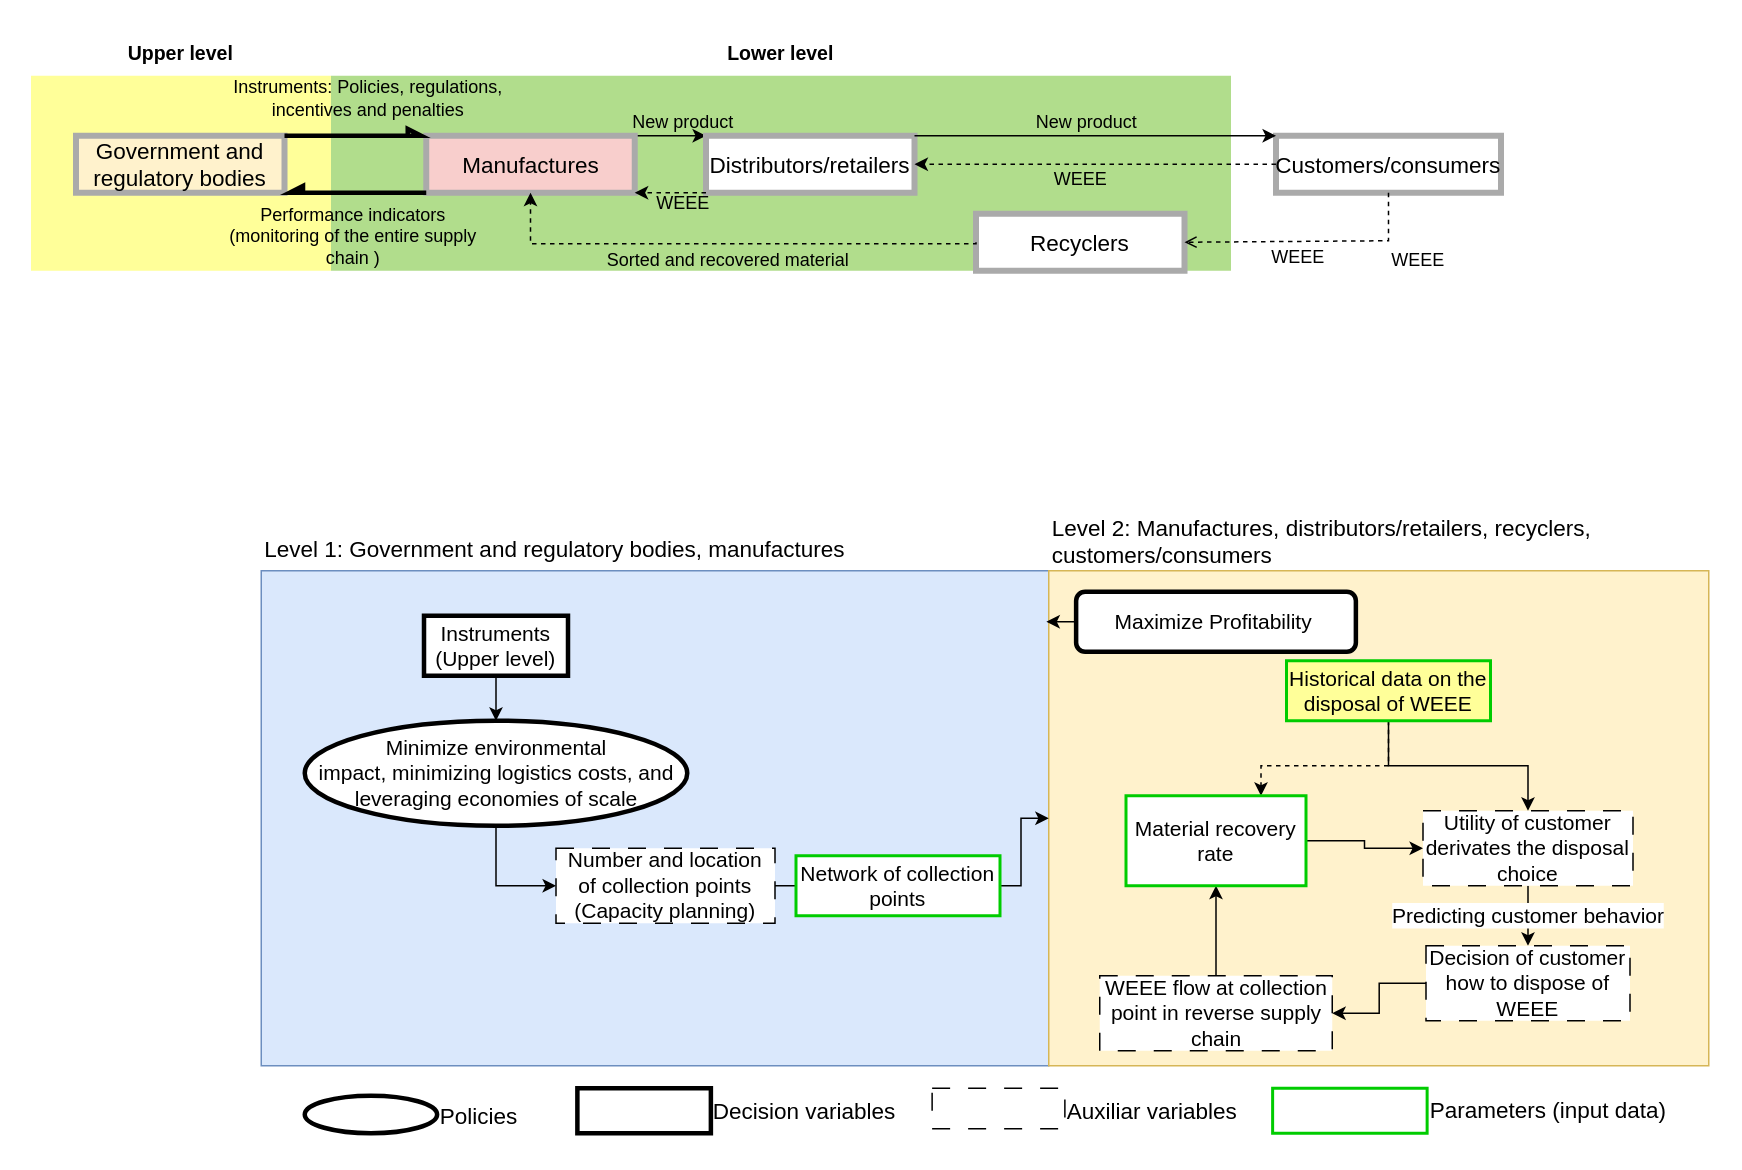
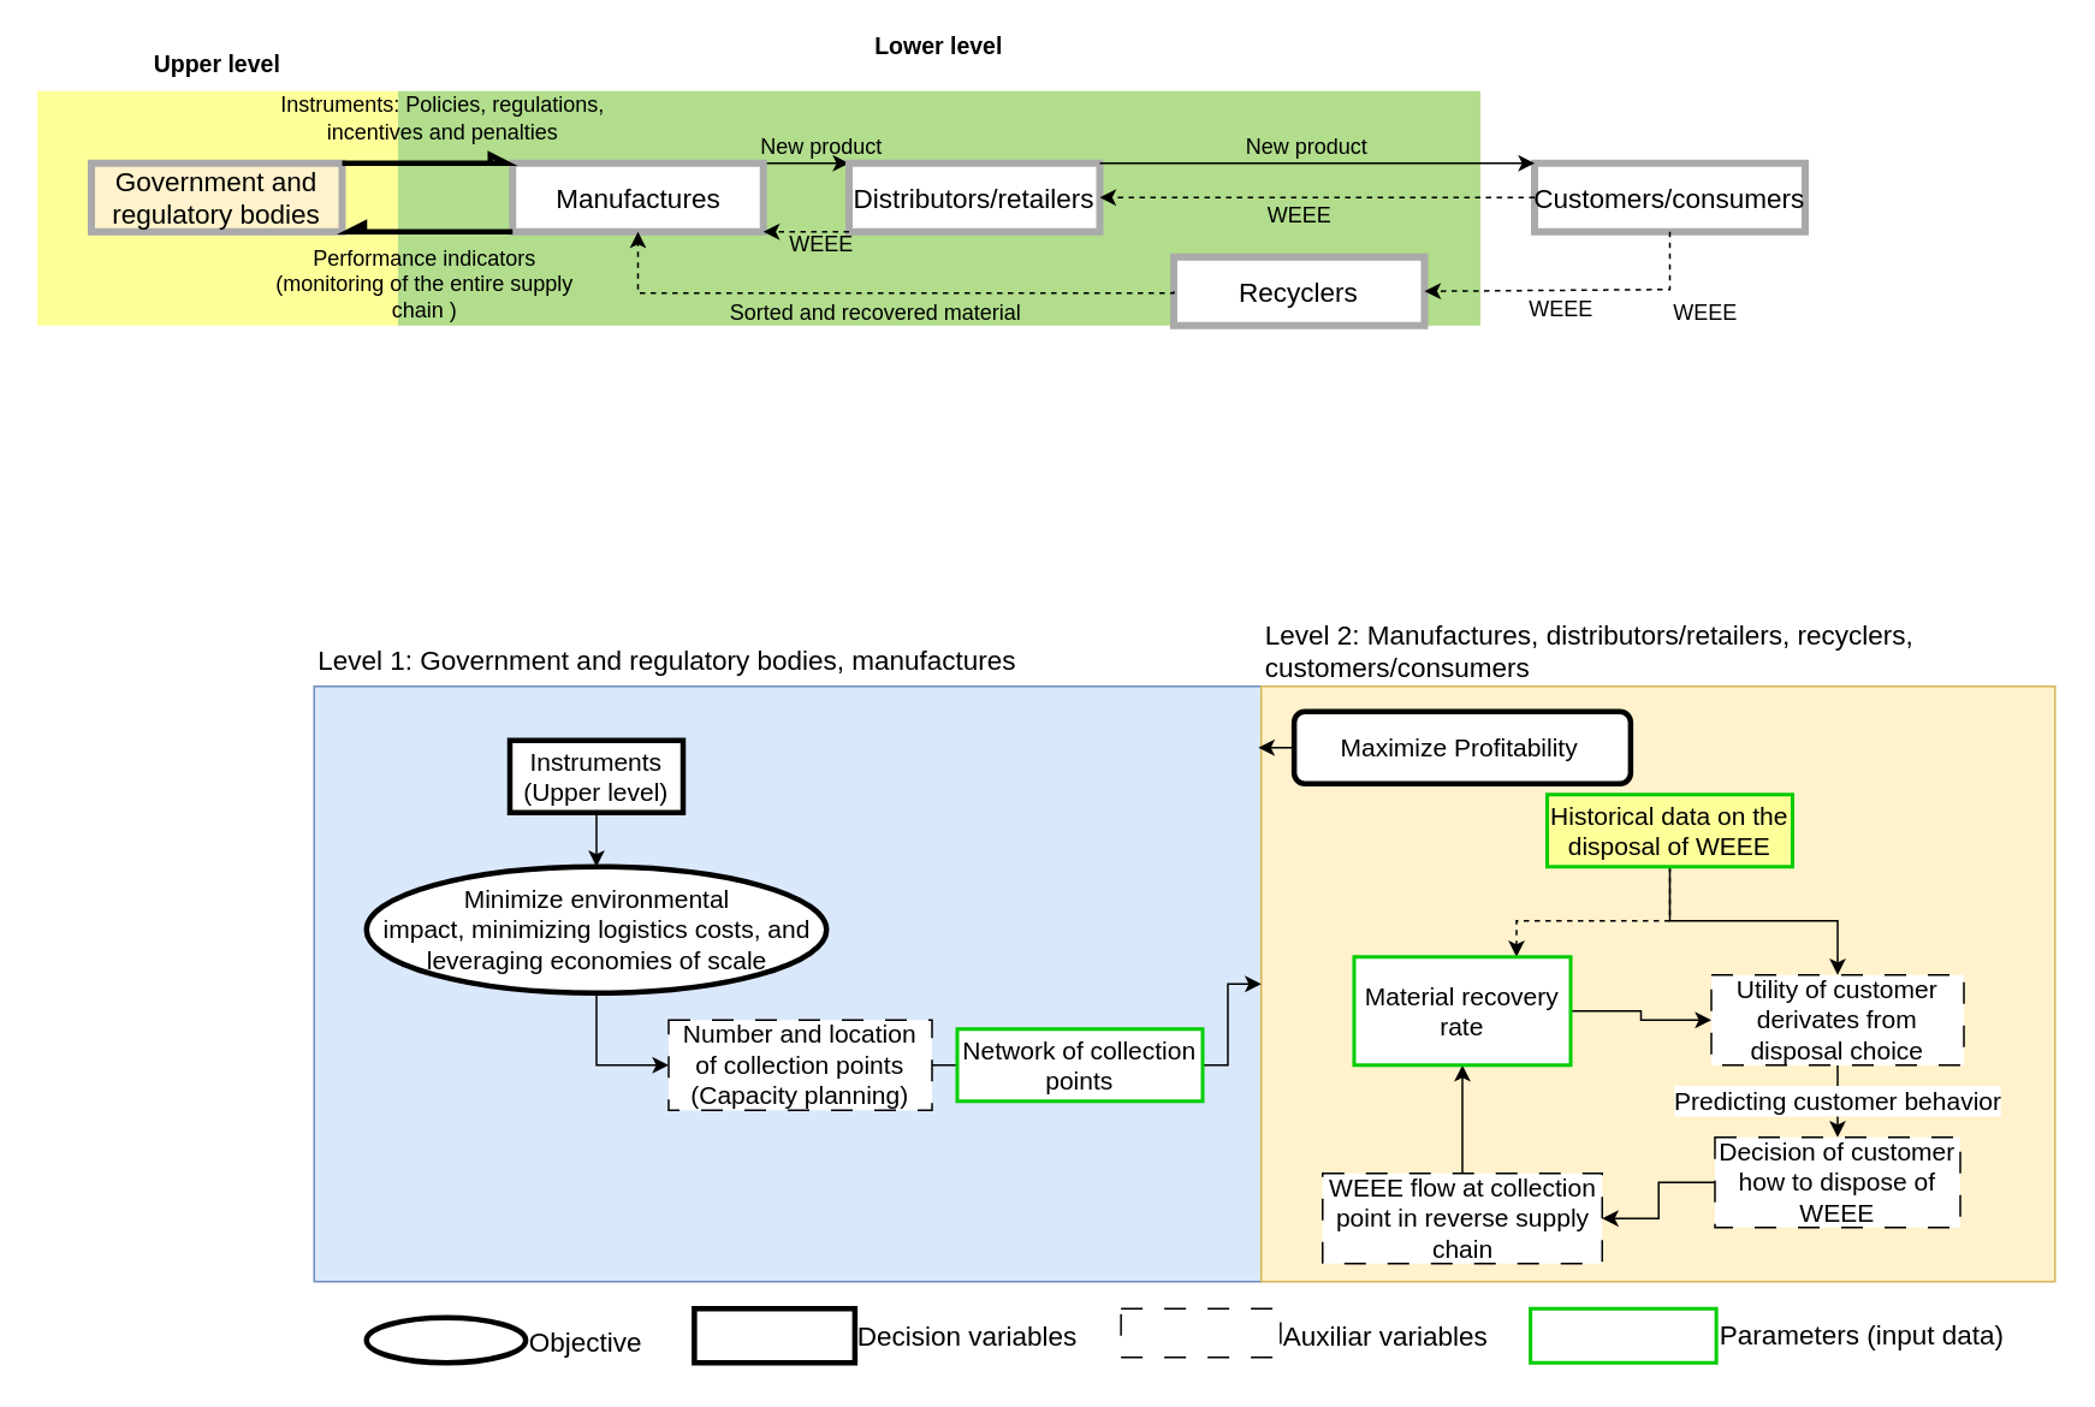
- <mxCell id="27" value="Lower level" style="text;html=1;align=center;verticalAlign=middle;whiteSpace=wrap;rounded=0;fontStyle=1;fontSize=13;" parent="1" vertex="1"><mxGeometry x="455" y="20" width="130" height="30" as="geometry" /></mxCell>
+ <mxCell id="27" value="Lower level" style="text;html=1;align=center;verticalAlign=middle;whiteSpace=wrap;rounded=0;fontStyle=1;fontSize=13;" parent="1" vertex="1"><mxGeometry x="455" y="10" width="130" height="30" as="geometry" /></mxCell>
- <mxCell id="8" value="Manufactures" style="rounded=0;whiteSpace=wrap;html=1;fontSize=15;strokeColor=#aaaaaa;strokeWidth=4;fillColor=#f8cecc;" parent="1" vertex="1"><mxGeometry x="283.5" y="90" width="139" height="38" as="geometry" /></mxCell>
+ <mxCell id="8" value="Manufactures" style="rounded=0;whiteSpace=wrap;html=1;fontSize=15;strokeColor=#aaaaaa;strokeWidth=4;" parent="1" vertex="1"><mxGeometry x="283.5" y="90" width="139" height="38" as="geometry" /></mxCell>
- <mxCell id="22" value="" style="edgeStyle=orthogonalEdgeStyle;rounded=0;orthogonalLoop=1;jettySize=auto;html=1;entryX=1;entryY=0.5;entryDx=0;entryDy=0;dashed=1;exitX=0.5;exitY=1;exitDx=0;exitDy=0;endArrow=open;" parent="1" source="11" target="10" edge="1"><mxGeometry relative="1" as="geometry"><mxPoint x="660" y="138" as="sourcePoint" /><mxPoint x="619" y="138" as="targetPoint" /><Array as="points"><mxPoint x="925" y="160" /></Array></mxGeometry></mxCell>
+ <mxCell id="22" value="" style="edgeStyle=orthogonalEdgeStyle;rounded=0;orthogonalLoop=1;jettySize=auto;html=1;entryX=1;entryY=0.5;entryDx=0;entryDy=0;dashed=1;exitX=0.5;exitY=1;exitDx=0;exitDy=0;" parent="1" source="11" target="10" edge="1"><mxGeometry relative="1" as="geometry"><mxPoint x="660" y="138" as="sourcePoint" /><mxPoint x="619" y="138" as="targetPoint" /><Array as="points"><mxPoint x="925" y="160" /></Array></mxGeometry></mxCell>
- <mxCell id="41" value="Utility of customer derivates the disposal choice" style="rounded=0;whiteSpace=wrap;html=1;strokeWidth=1;strokeColor=#000000;fontSize=14;dashed=1;dashPattern=12 12;" parent="1" vertex="1"><mxGeometry x="948" y="540" width="140" height="50" as="geometry" /></mxCell>
+ <mxCell id="41" value="Utility of customer derivates from disposal choice" style="rounded=0;whiteSpace=wrap;html=1;strokeWidth=1;strokeColor=#000000;fontSize=14;dashed=1;dashPattern=12 12;" parent="1" vertex="1"><mxGeometry x="948" y="540" width="140" height="50" as="geometry" /></mxCell>
- <mxCell id="58" value="Policies" style="text;html=1;align=left;verticalAlign=middle;whiteSpace=wrap;rounded=0;fontStyle=0;fontSize=15;" parent="1" vertex="1"><mxGeometry x="290.75" y="727.5" width="100" height="30" as="geometry" /></mxCell>
+ <mxCell id="58" value="Objective" style="text;html=1;align=left;verticalAlign=middle;whiteSpace=wrap;rounded=0;fontStyle=0;fontSize=15;" parent="1" vertex="1"><mxGeometry x="290.75" y="727.5" width="100" height="30" as="geometry" /></mxCell>
